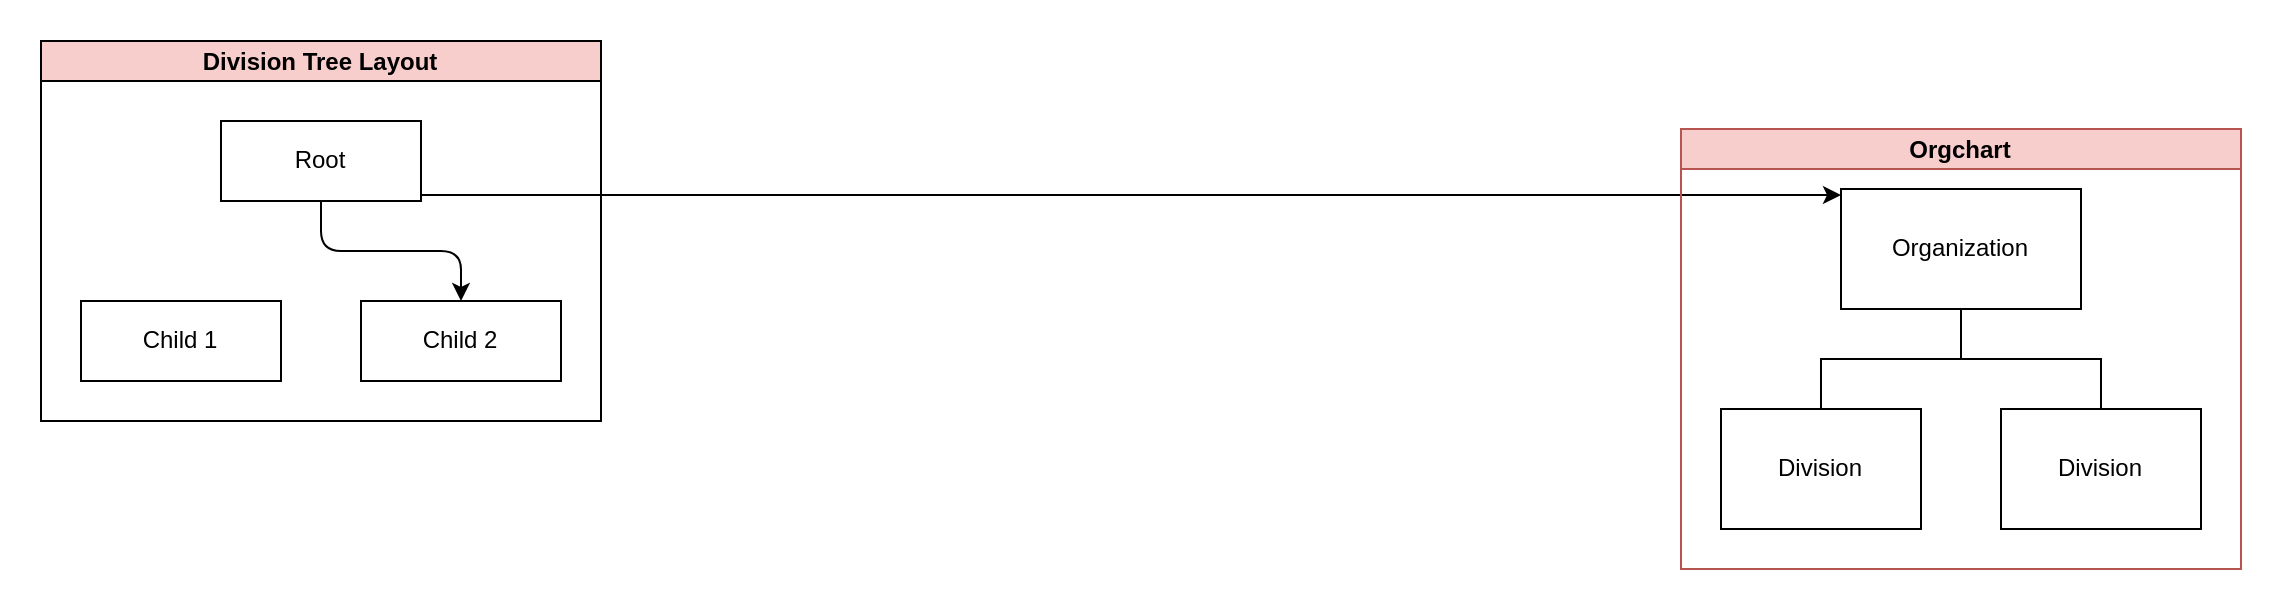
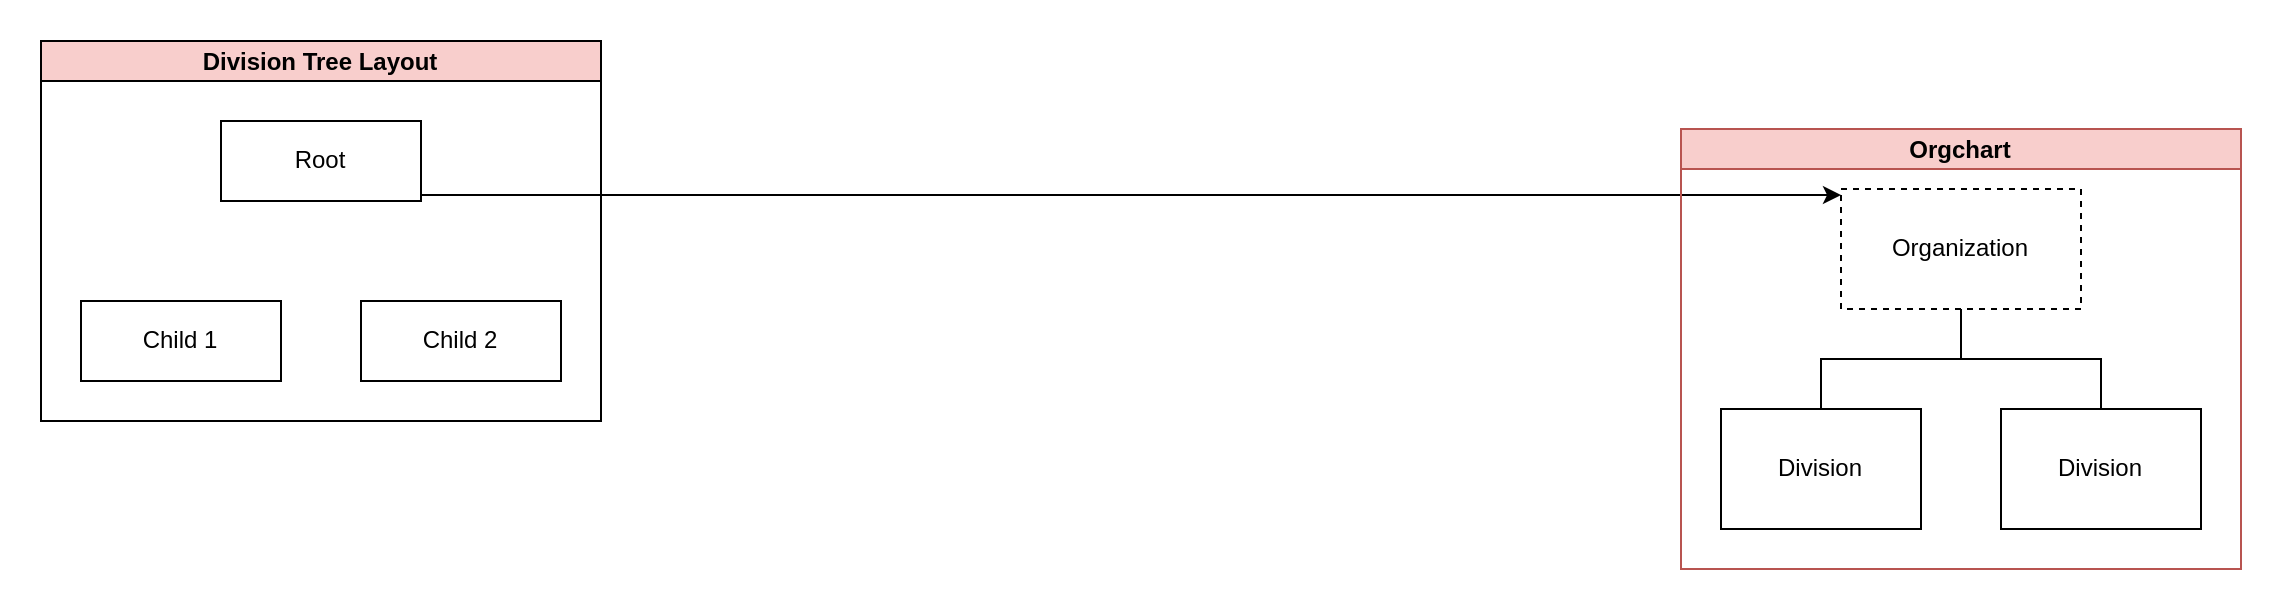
- <mxCell id="11" value="Organization" style="whiteSpace=wrap;html=1;align=center;treeFolding=1;treeMoving=1;newEdgeStyle={&quot;edgeStyle&quot;:&quot;elbowEdgeStyle&quot;,&quot;startArrow&quot;:&quot;none&quot;,&quot;endArrow&quot;:&quot;none&quot;};" vertex="1" parent="8"><mxGeometry x="80" y="30" width="120" height="60" as="geometry" /></mxCell>
+ <mxCell id="11" value="Organization" style="whiteSpace=wrap;html=1;align=center;treeFolding=1;treeMoving=1;newEdgeStyle={&quot;edgeStyle&quot;:&quot;elbowEdgeStyle&quot;,&quot;startArrow&quot;:&quot;none&quot;,&quot;endArrow&quot;:&quot;none&quot;};dashed=1;" vertex="1" parent="8"><mxGeometry x="80" y="30" width="120" height="60" as="geometry" /></mxCell>
- <mxCell id="7" value="" style="edgeStyle=elbowEdgeStyle;elbow=vertical;html=1;rounded=1;curved=0;sourcePerimeterSpacing=0;targetPerimeterSpacing=0;startSize=6;endSize=6;" edge="1" parent="2" source="3" target="6"><mxGeometry relative="1" as="geometry" /></mxCell>
